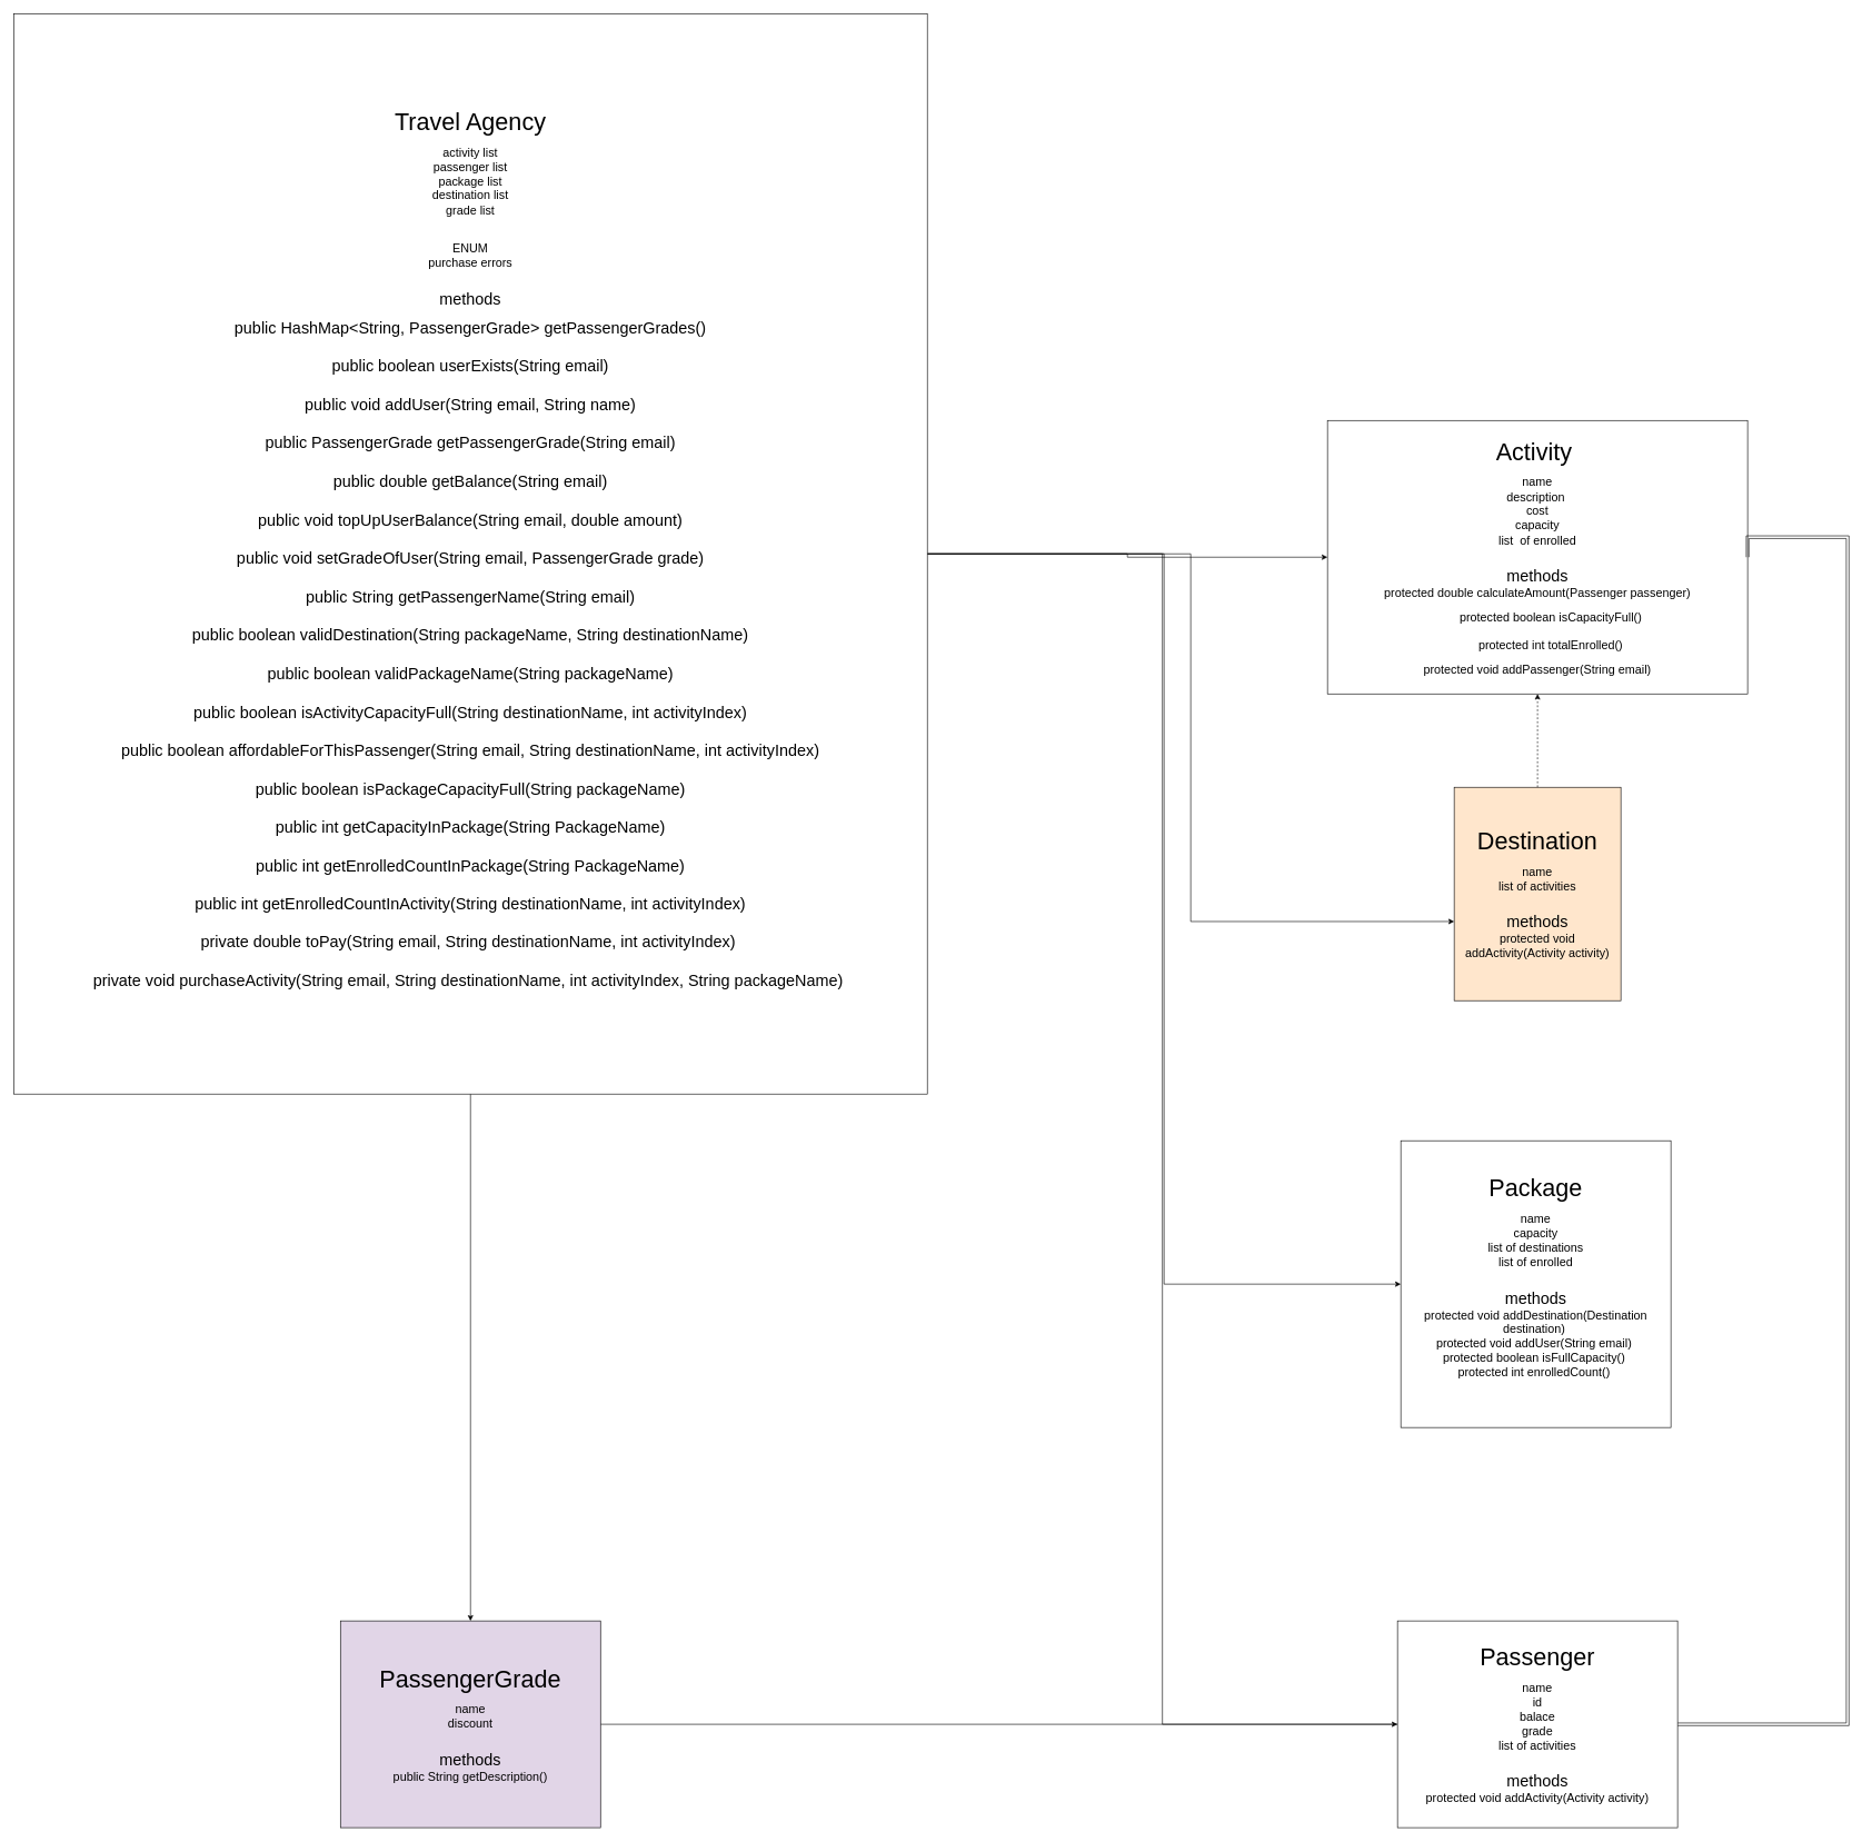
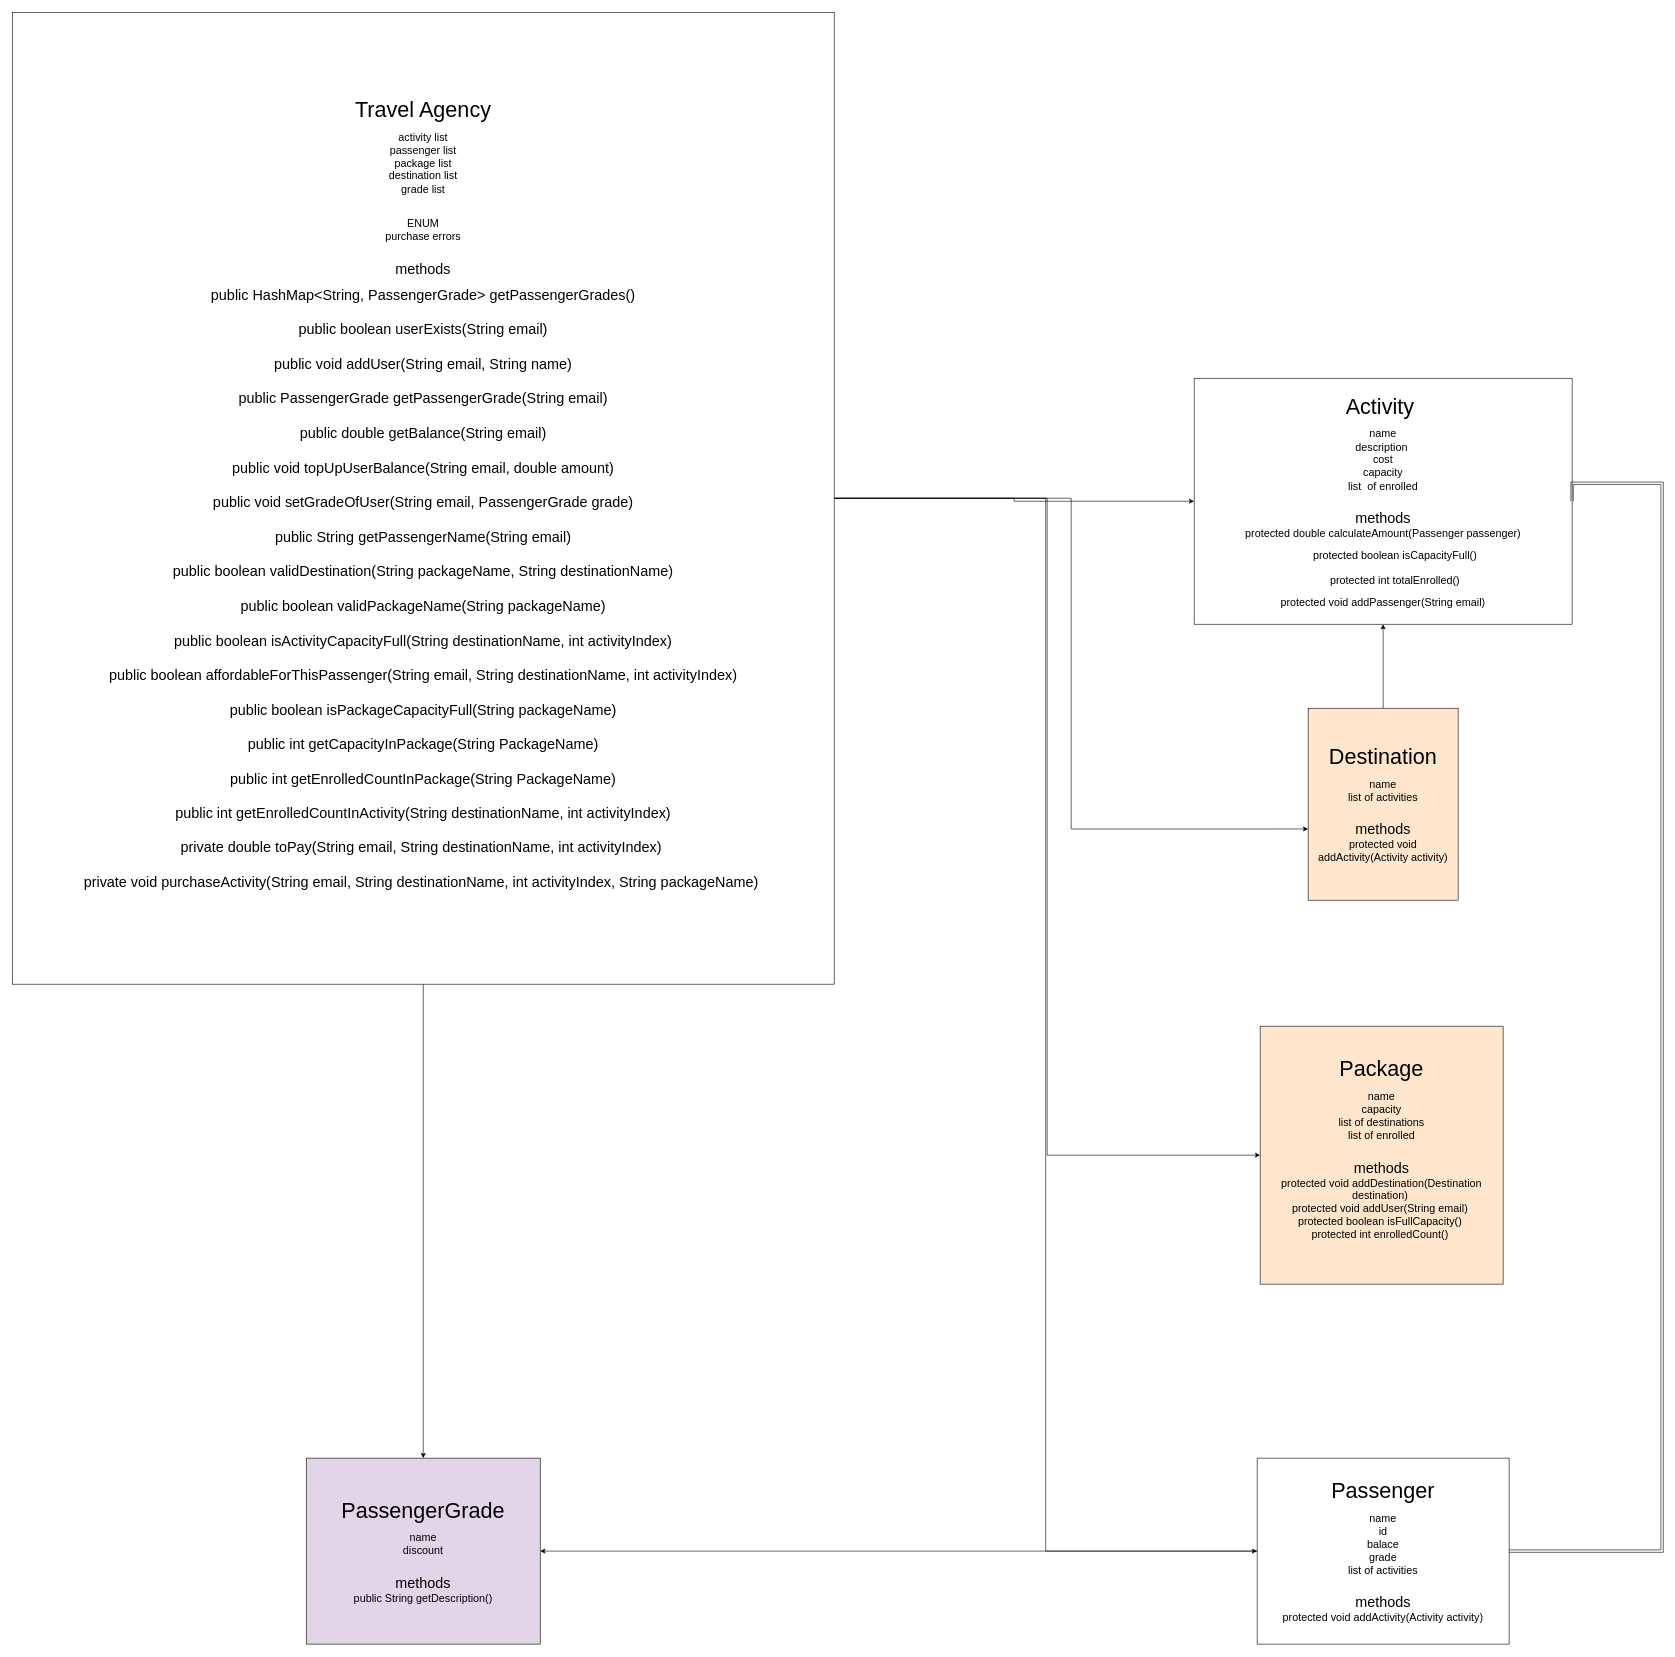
- <mxCell id="9" style="edgeStyle=orthogonalEdgeStyle;rounded=0;orthogonalLoop=1;jettySize=auto;html=1;exitX=0.5;exitY=0;exitDx=0;exitDy=0;entryX=0.5;entryY=1;entryDx=0;entryDy=0;dashed=1;" edge="1" parent="1" source="10" target="8"><mxGeometry relative="1" as="geometry" /></mxCell>
+ <mxCell id="9" style="edgeStyle=orthogonalEdgeStyle;rounded=0;orthogonalLoop=1;jettySize=auto;html=1;exitX=0.5;exitY=0;exitDx=0;exitDy=0;entryX=0.5;entryY=1;entryDx=0;entryDy=0;" edge="1" parent="1" source="10" target="8"><mxGeometry relative="1" as="geometry" /></mxCell>
- <mxCell id="11" value="&lt;font style=&quot;&quot;&gt;&lt;font style=&quot;font-size: 36px;&quot;&gt;Package&lt;br&gt;&lt;/font&gt;&lt;br&gt;&lt;font style=&quot;font-size: 18px;&quot;&gt;name&lt;br&gt;&lt;/font&gt;&lt;font style=&quot;font-size: 18px;&quot;&gt;capacity&lt;br&gt;list of destinations&lt;br&gt;list of enrolled&lt;br&gt;&lt;/font&gt;&lt;font style=&quot;font-size: 24px;&quot;&gt;&lt;br&gt;&lt;/font&gt;&lt;font style=&quot;font-size: 24px;&quot;&gt;methods&lt;br&gt;&lt;/font&gt;&lt;font style=&quot;font-size: 18px;&quot;&gt;&lt;div style=&quot;&quot;&gt;protected void addDestination(Destination destination)&amp;nbsp;&lt;/div&gt;&lt;div style=&quot;&quot;&gt;protected void addUser(String email)&amp;nbsp;&lt;/div&gt;&lt;div style=&quot;&quot;&gt;protected boolean isFullCapacity()&amp;nbsp;&lt;/div&gt;&lt;div style=&quot;&quot;&gt;protected int enrolledCount()&amp;nbsp;&lt;/div&gt;&lt;/font&gt;&lt;br&gt;&lt;/font&gt;" style="rounded=0;whiteSpace=wrap;html=1;" vertex="1" parent="1"><mxGeometry x="2100" y="1710" width="405" height="430" as="geometry" /></mxCell>
+ <mxCell id="11" value="&lt;font style=&quot;&quot;&gt;&lt;font style=&quot;font-size: 36px;&quot;&gt;Package&lt;br&gt;&lt;/font&gt;&lt;br&gt;&lt;font style=&quot;font-size: 18px;&quot;&gt;name&lt;br&gt;&lt;/font&gt;&lt;font style=&quot;font-size: 18px;&quot;&gt;capacity&lt;br&gt;list of destinations&lt;br&gt;list of enrolled&lt;br&gt;&lt;/font&gt;&lt;font style=&quot;font-size: 24px;&quot;&gt;&lt;br&gt;&lt;/font&gt;&lt;font style=&quot;font-size: 24px;&quot;&gt;methods&lt;br&gt;&lt;/font&gt;&lt;font style=&quot;font-size: 18px;&quot;&gt;&lt;div style=&quot;&quot;&gt;protected void addDestination(Destination destination)&amp;nbsp;&lt;/div&gt;&lt;div style=&quot;&quot;&gt;protected void addUser(String email)&amp;nbsp;&lt;/div&gt;&lt;div style=&quot;&quot;&gt;protected boolean isFullCapacity()&amp;nbsp;&lt;/div&gt;&lt;div style=&quot;&quot;&gt;protected int enrolledCount()&amp;nbsp;&lt;/div&gt;&lt;/font&gt;&lt;br&gt;&lt;/font&gt;" style="rounded=0;whiteSpace=wrap;html=1;fillColor=#ffe6cc;" vertex="1" parent="1"><mxGeometry x="2100" y="1710" width="405" height="430" as="geometry" /></mxCell>
- <mxCell id="12" style="edgeStyle=orthogonalEdgeStyle;rounded=0;orthogonalLoop=1;jettySize=auto;html=1;exitX=0;exitY=0.5;exitDx=0;exitDy=0;entryX=1;entryY=0.5;entryDx=0;entryDy=0;endArrow=none;" edge="1" parent="1" source="14" target="15"><mxGeometry relative="1" as="geometry" /></mxCell>
+ <mxCell id="12" style="edgeStyle=orthogonalEdgeStyle;rounded=0;orthogonalLoop=1;jettySize=auto;html=1;exitX=0;exitY=0.5;exitDx=0;exitDy=0;entryX=1;entryY=0.5;entryDx=0;entryDy=0;" edge="1" parent="1" source="14" target="15"><mxGeometry relative="1" as="geometry" /></mxCell>
